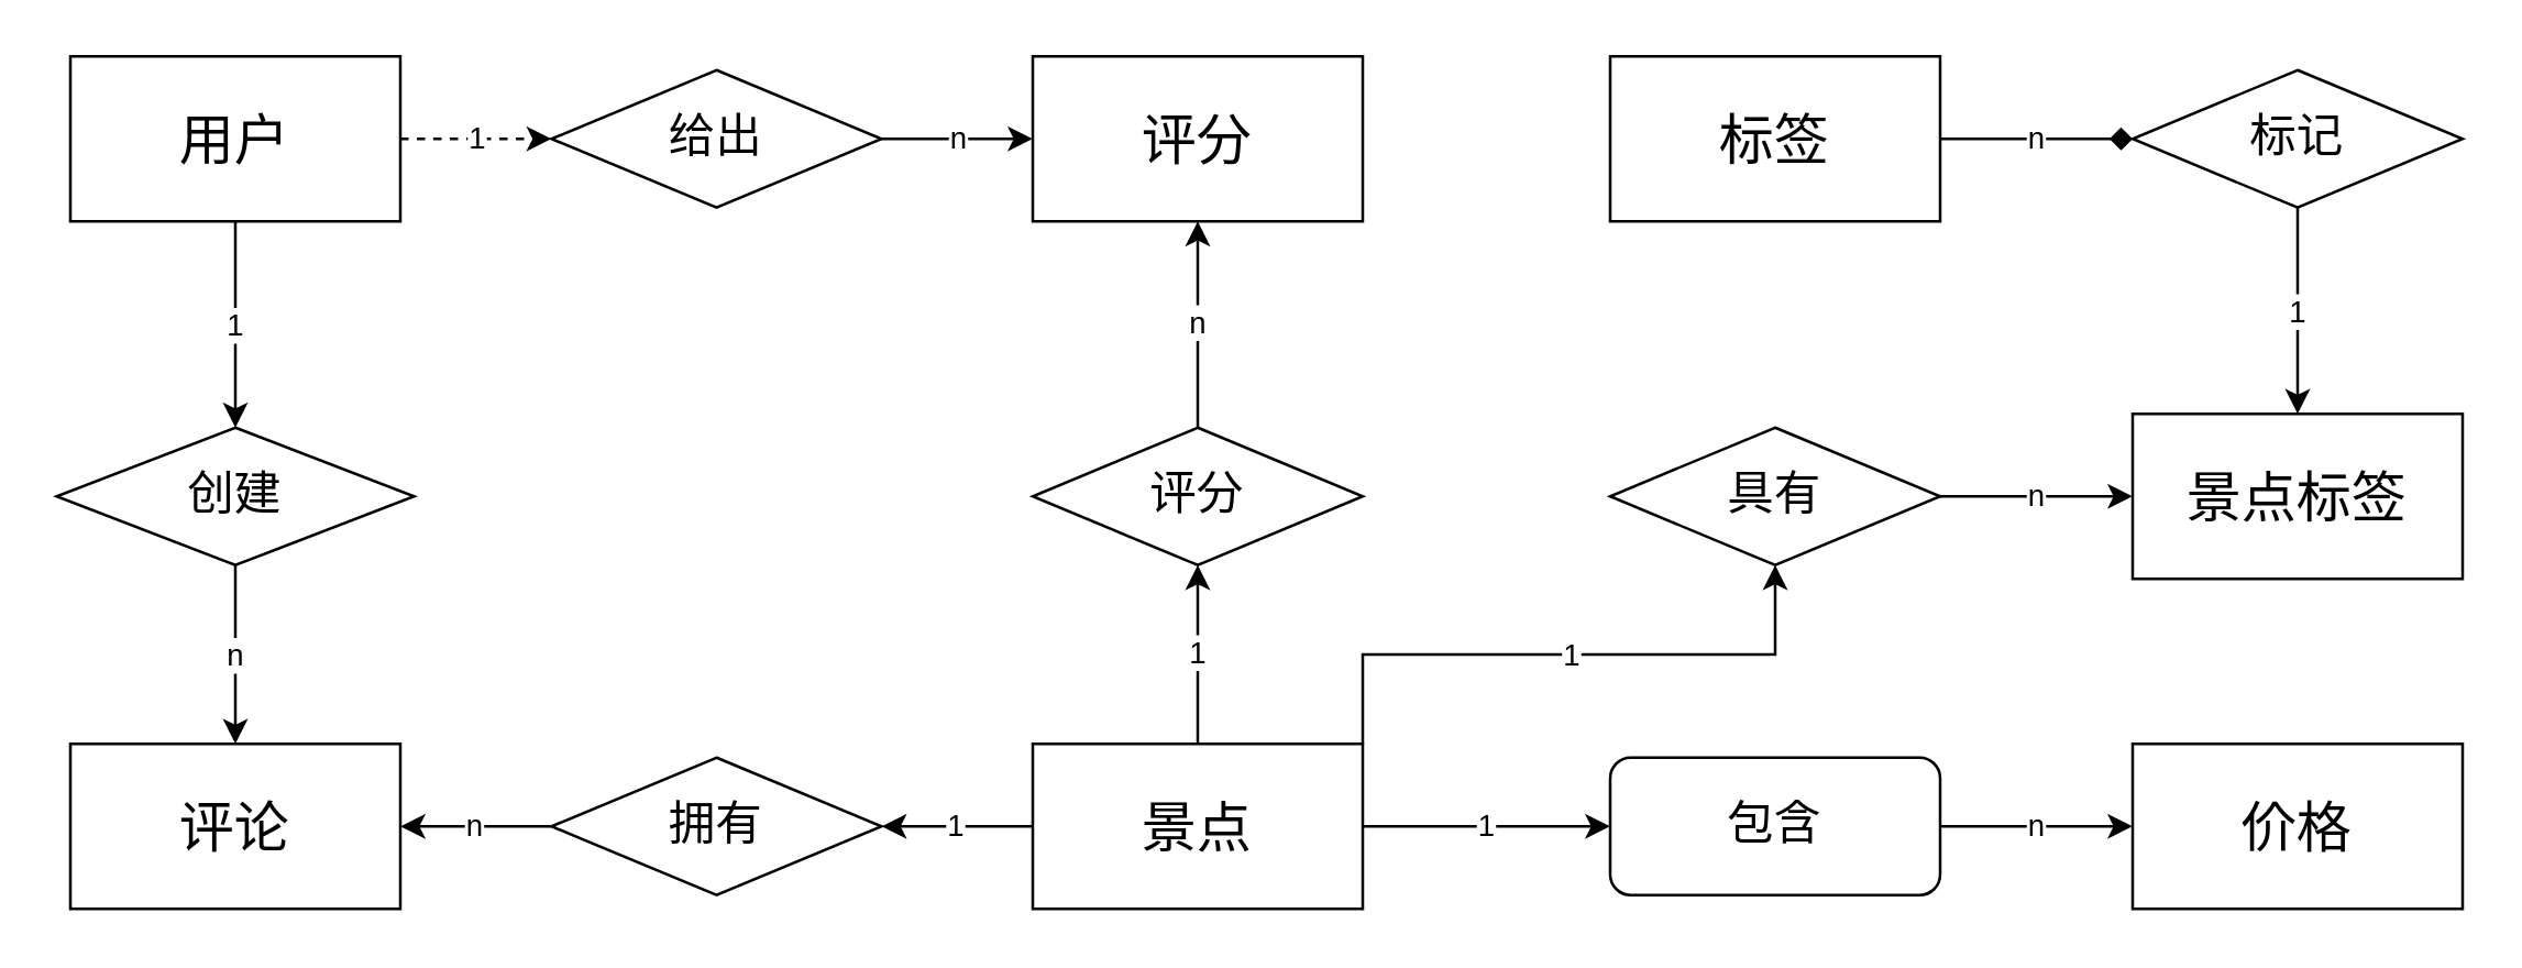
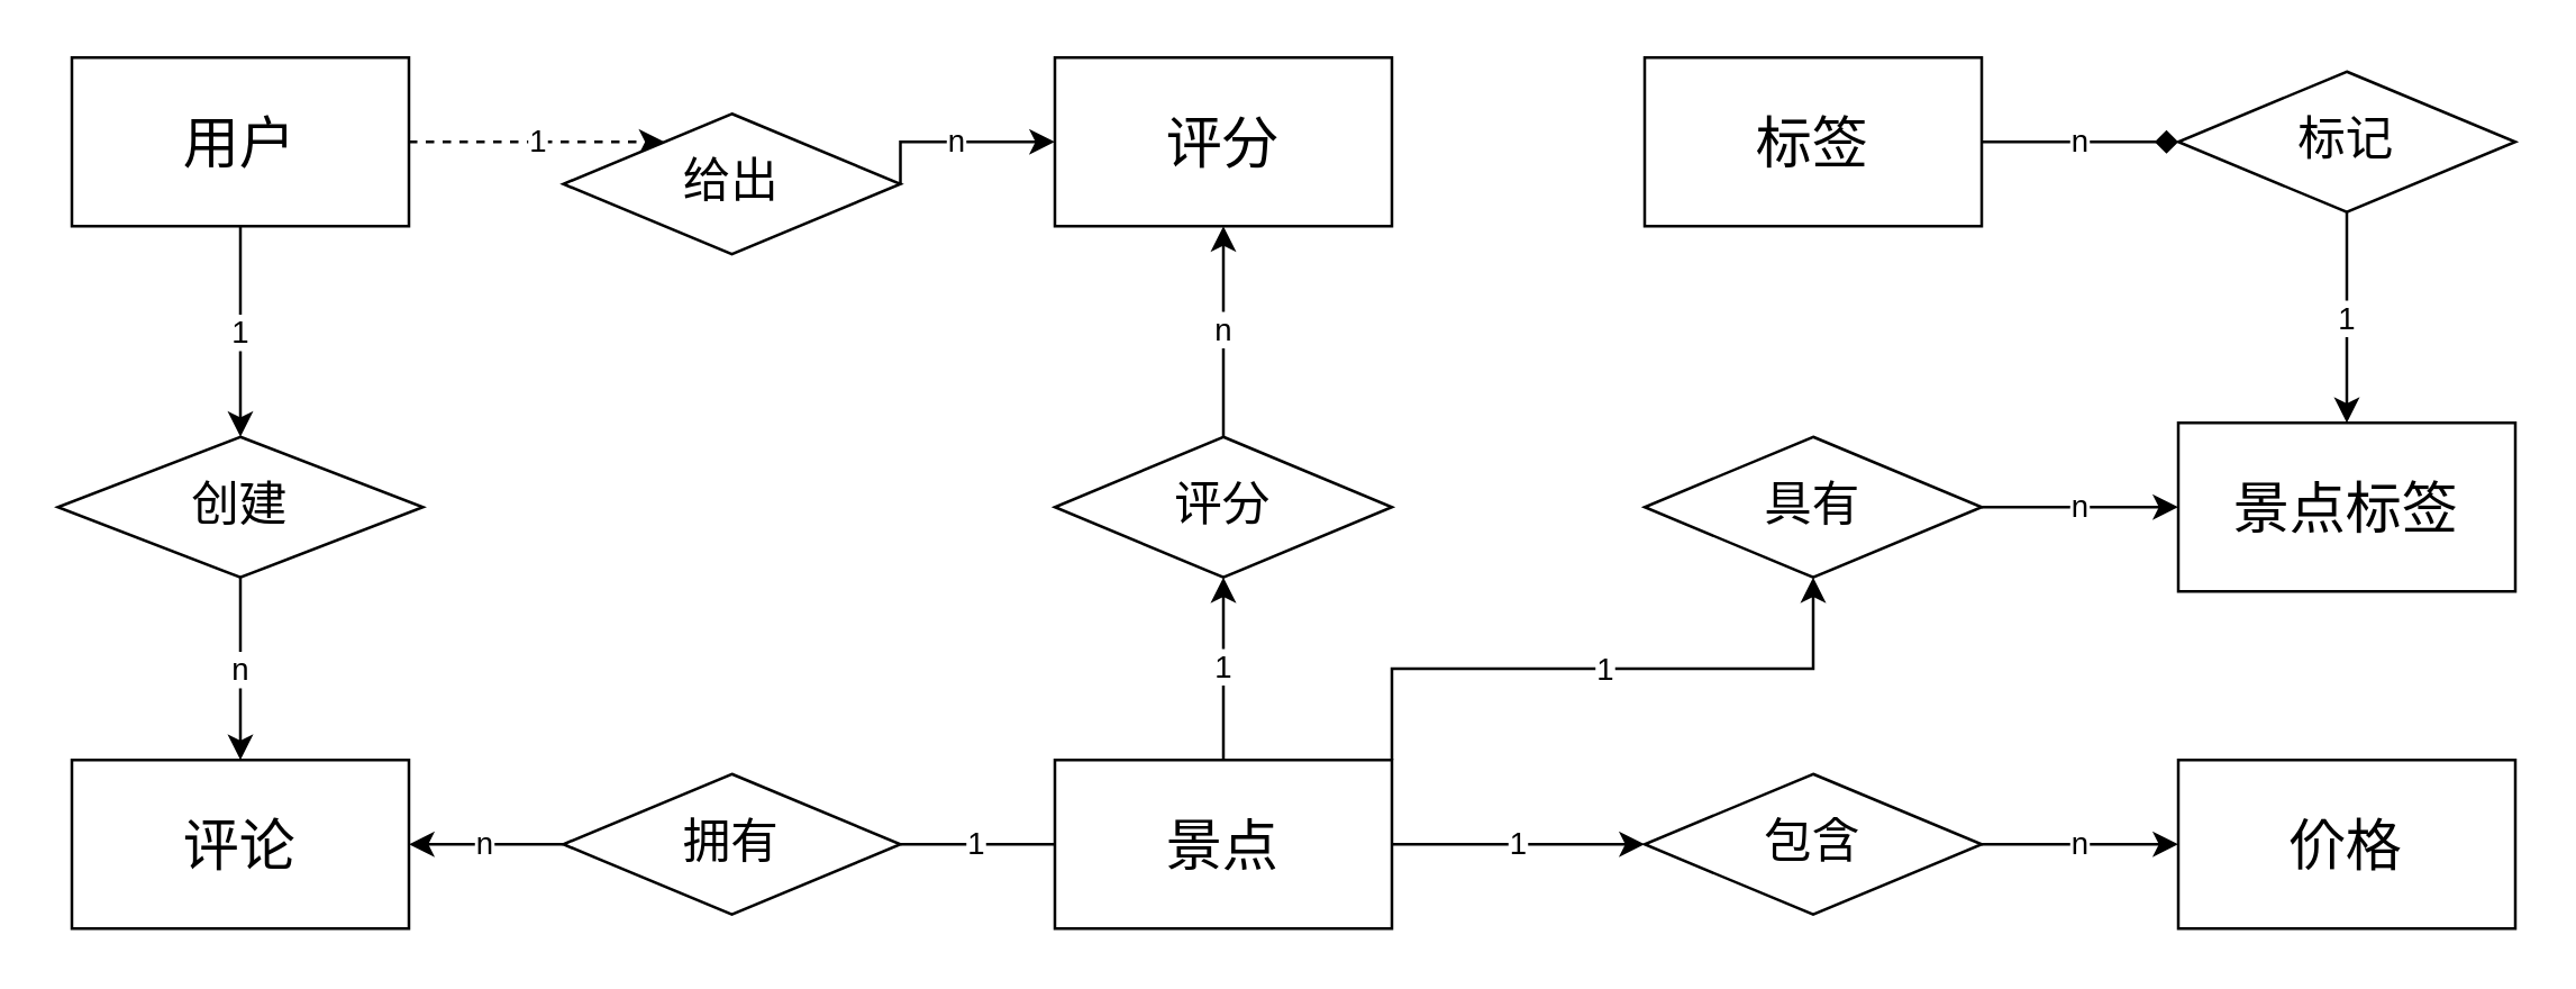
- <mxCell id="19" value="&lt;font style=&quot;font-size: 17px;&quot;&gt;给出&lt;/font&gt;" style="rhombus;whiteSpace=wrap;html=1;" vertex="1" parent="1"><mxGeometry x="200" y="25" width="120" height="50" as="geometry" /></mxCell>
+ <mxCell id="19" value="&lt;font style=&quot;font-size: 17px;&quot;&gt;给出&lt;/font&gt;" style="rhombus;whiteSpace=wrap;html=1;" vertex="1" parent="1"><mxGeometry x="200" y="40" width="120" height="50" as="geometry" /></mxCell>
- <mxCell id="5" value="1" style="edgeStyle=orthogonalEdgeStyle;rounded=0;orthogonalLoop=1;jettySize=auto;html=1;exitX=0;exitY=0.5;exitDx=0;exitDy=0;" edge="1" parent="1" source="9" target="21"><mxGeometry relative="1" as="geometry"><Array as="points"><mxPoint x="345" y="300" /><mxPoint x="345" y="300" /></Array></mxGeometry></mxCell>
+ <mxCell id="5" value="1" style="edgeStyle=orthogonalEdgeStyle;rounded=0;orthogonalLoop=1;jettySize=auto;html=1;exitX=0;exitY=0.5;exitDx=0;exitDy=0;endArrow=none;" edge="1" parent="1" source="9" target="21"><mxGeometry relative="1" as="geometry"><Array as="points"><mxPoint x="345" y="300" /><mxPoint x="345" y="300" /></Array></mxGeometry></mxCell>
- <mxCell id="25" value="&lt;font style=&quot;font-size: 17px;&quot;&gt;包含&lt;/font&gt;" style="whiteSpace=wrap;html=1;rounded=1;" vertex="1" parent="1"><mxGeometry x="585" y="275" width="120" height="50" as="geometry" /></mxCell>
+ <mxCell id="25" value="&lt;font style=&quot;font-size: 17px;&quot;&gt;包含&lt;/font&gt;" style="rhombus;whiteSpace=wrap;html=1;" vertex="1" parent="1"><mxGeometry x="585" y="275" width="120" height="50" as="geometry" /></mxCell>
